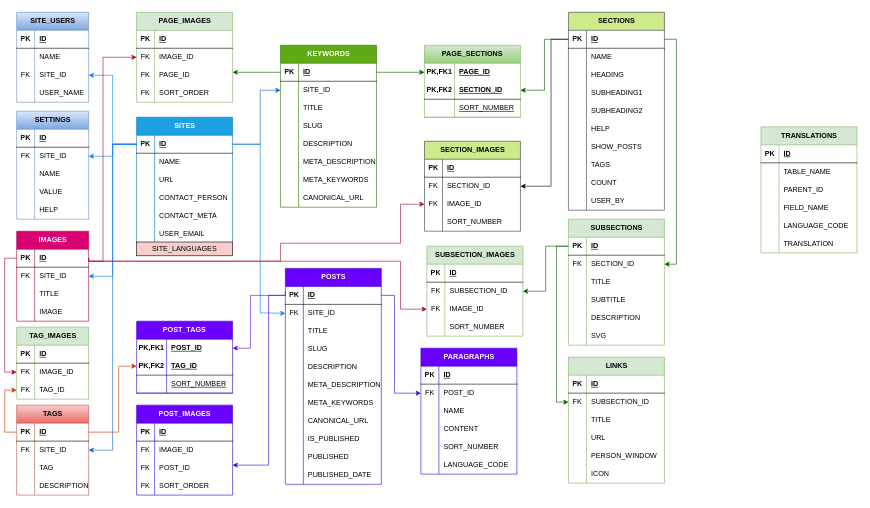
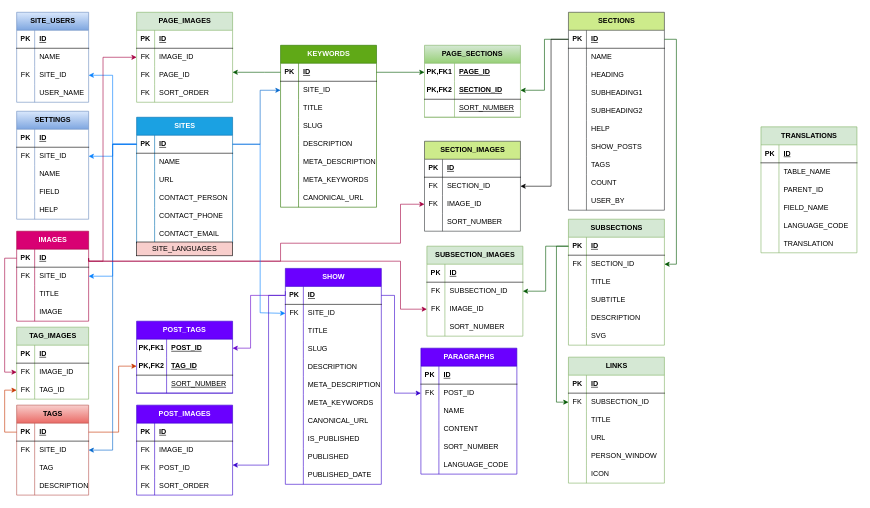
- <mxCell id="46" value="VALUE" style="shape=partialRectangle;connectable=0;fillColor=none;top=0;left=0;bottom=0;right=0;align=left;spacingLeft=6;overflow=hidden;whiteSpace=wrap;html=1;" parent="44" vertex="1"><mxGeometry x="30" width="90" height="30" as="geometry"><mxRectangle width="90" height="30" as="alternateBounds" /></mxGeometry></mxCell>
+ <mxCell id="46" value="FIELD" style="shape=partialRectangle;connectable=0;fillColor=none;top=0;left=0;bottom=0;right=0;align=left;spacingLeft=6;overflow=hidden;whiteSpace=wrap;html=1;" parent="44" vertex="1"><mxGeometry x="30" width="90" height="30" as="geometry"><mxRectangle width="90" height="30" as="alternateBounds" /></mxGeometry></mxCell>
- <mxCell id="17" value="CONTACT_META" style="shape=partialRectangle;connectable=0;fillColor=none;top=0;left=0;bottom=0;right=0;align=left;spacingLeft=6;overflow=hidden;whiteSpace=wrap;html=1;" parent="15" vertex="1"><mxGeometry x="30" width="130" height="30" as="geometry"><mxRectangle width="130" height="30" as="alternateBounds" /></mxGeometry></mxCell>
+ <mxCell id="17" value="CONTACT_PHONE" style="shape=partialRectangle;connectable=0;fillColor=none;top=0;left=0;bottom=0;right=0;align=left;spacingLeft=6;overflow=hidden;whiteSpace=wrap;html=1;" parent="15" vertex="1"><mxGeometry x="30" width="130" height="30" as="geometry"><mxRectangle width="130" height="30" as="alternateBounds" /></mxGeometry></mxCell>
- <mxCell id="20" value="USER_EMAIL" style="shape=partialRectangle;connectable=0;fillColor=none;top=0;left=0;bottom=0;right=0;align=left;spacingLeft=6;overflow=hidden;whiteSpace=wrap;html=1;" parent="18" vertex="1"><mxGeometry x="30" width="130" height="30" as="geometry"><mxRectangle width="130" height="30" as="alternateBounds" /></mxGeometry></mxCell>
+ <mxCell id="20" value="CONTACT_EMAIL" style="shape=partialRectangle;connectable=0;fillColor=none;top=0;left=0;bottom=0;right=0;align=left;spacingLeft=6;overflow=hidden;whiteSpace=wrap;html=1;" parent="18" vertex="1"><mxGeometry x="30" width="130" height="30" as="geometry"><mxRectangle width="130" height="30" as="alternateBounds" /></mxGeometry></mxCell>
- <mxCell id="139" value="POSTS" style="shape=table;startSize=30;container=1;collapsible=1;childLayout=tableLayout;fixedRows=1;rowLines=0;fontStyle=1;align=center;resizeLast=1;html=1;fillColor=#6a00ff;fontColor=#ffffff;strokeColor=#3700CC;" parent="1" vertex="1"><mxGeometry x="468" y="447" width="160" height="360" as="geometry"><mxRectangle x="280" y="-460" width="200" height="30" as="alternateBounds" /></mxGeometry></mxCell>
+ <mxCell id="139" value="SHOW" style="shape=table;startSize=30;container=1;collapsible=1;childLayout=tableLayout;fixedRows=1;rowLines=0;fontStyle=1;align=center;resizeLast=1;html=1;fillColor=#6a00ff;fontColor=#ffffff;strokeColor=#3700CC;" parent="1" vertex="1"><mxGeometry x="468" y="447" width="160" height="360" as="geometry"><mxRectangle x="280" y="-460" width="200" height="30" as="alternateBounds" /></mxGeometry></mxCell>
